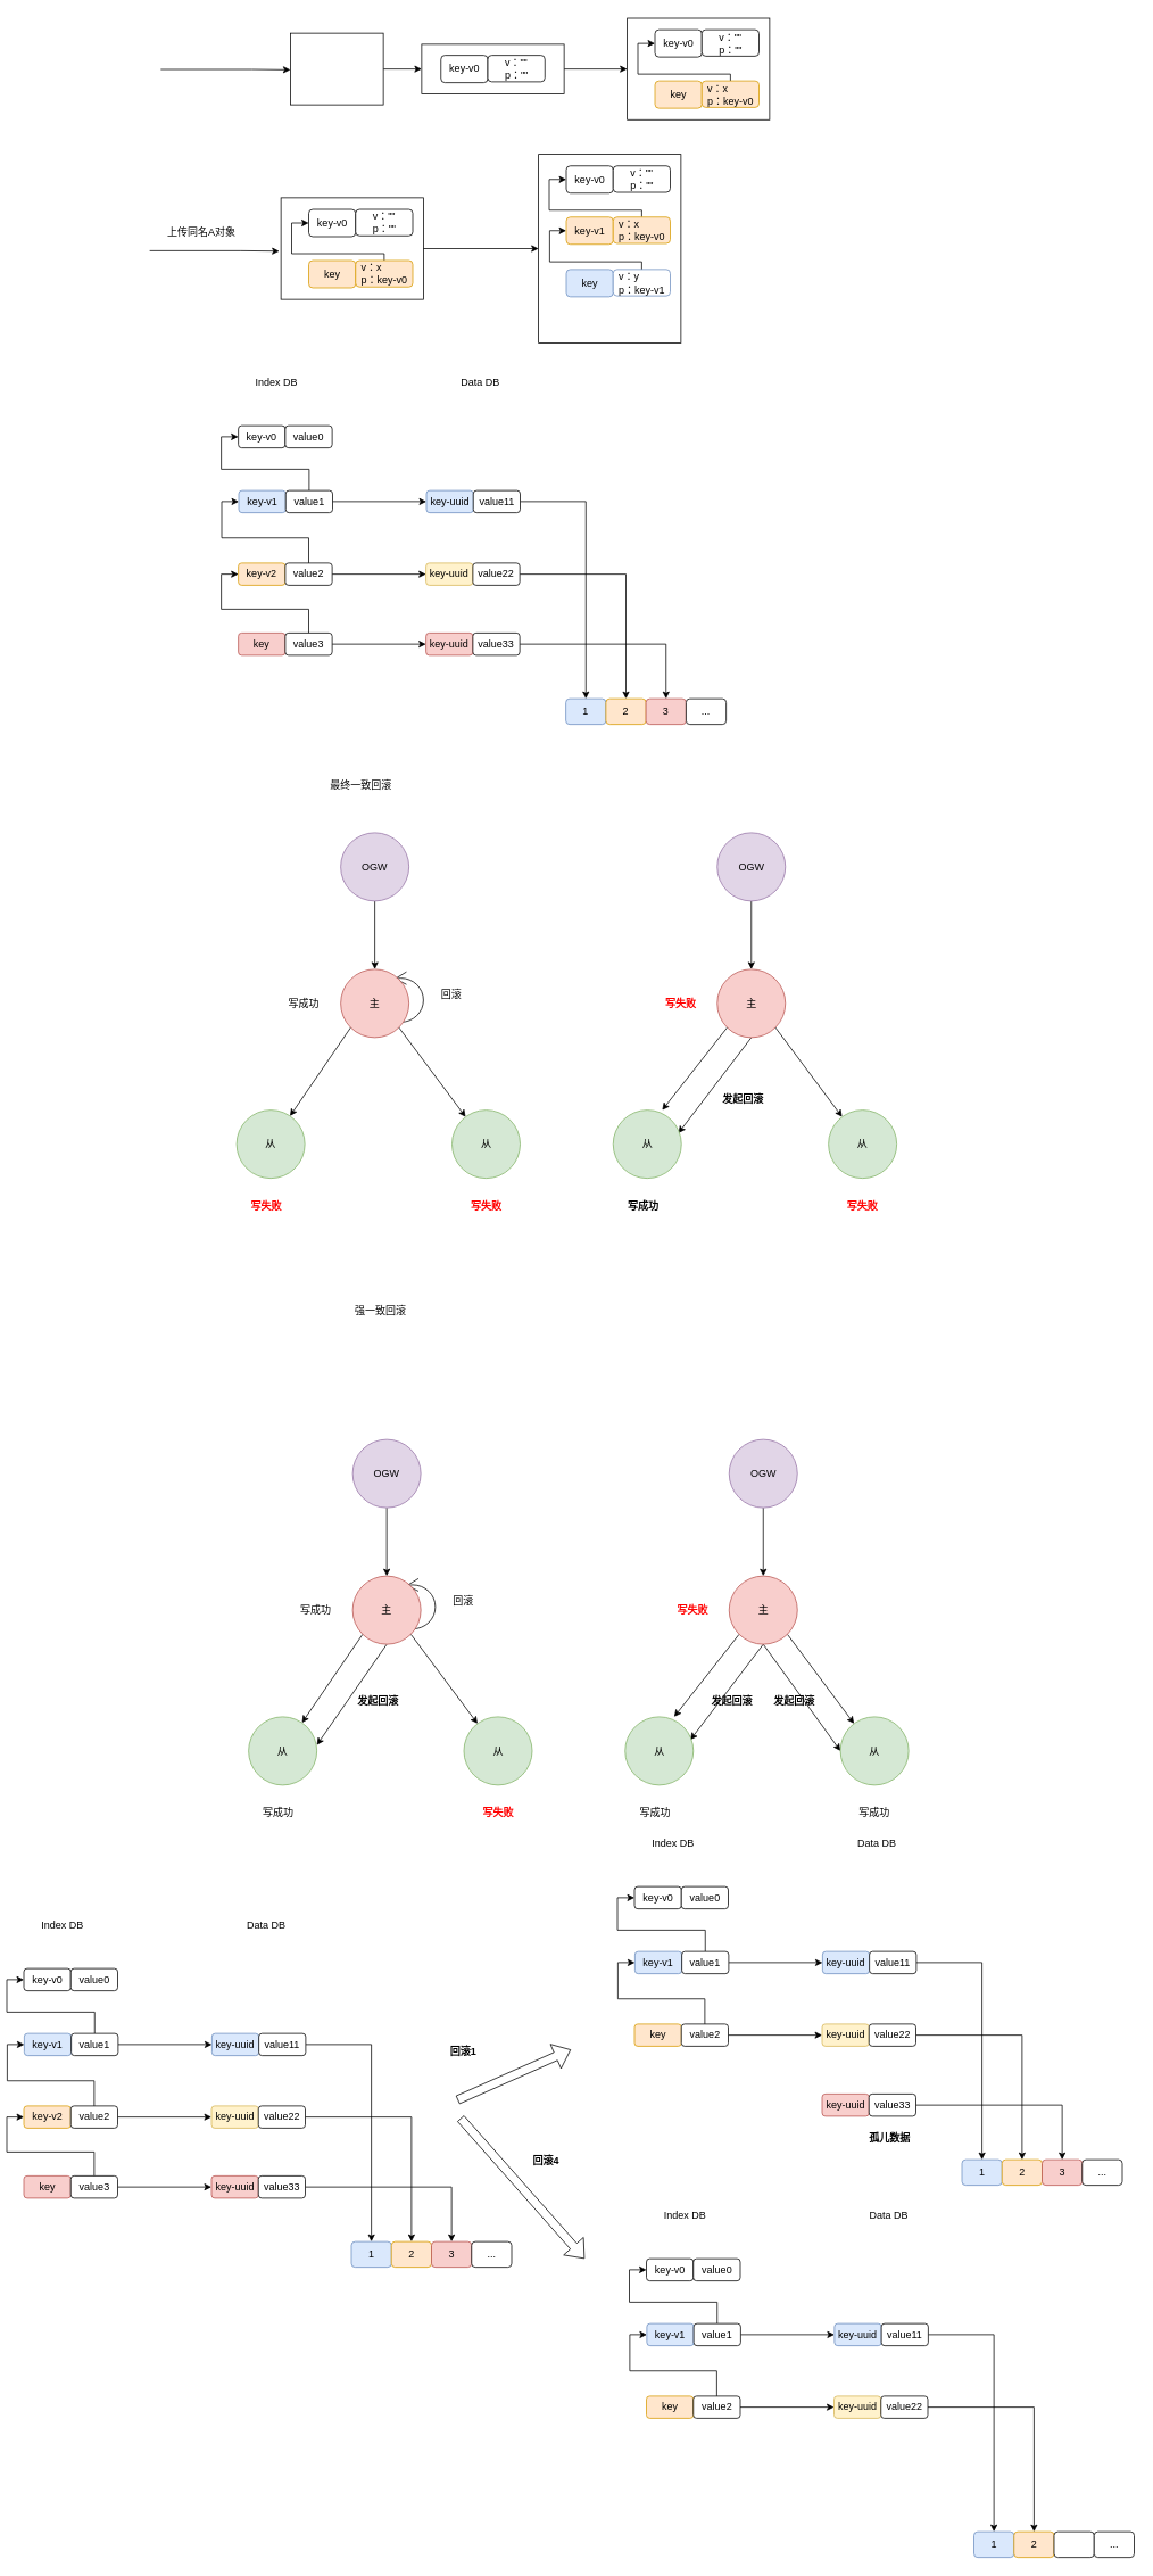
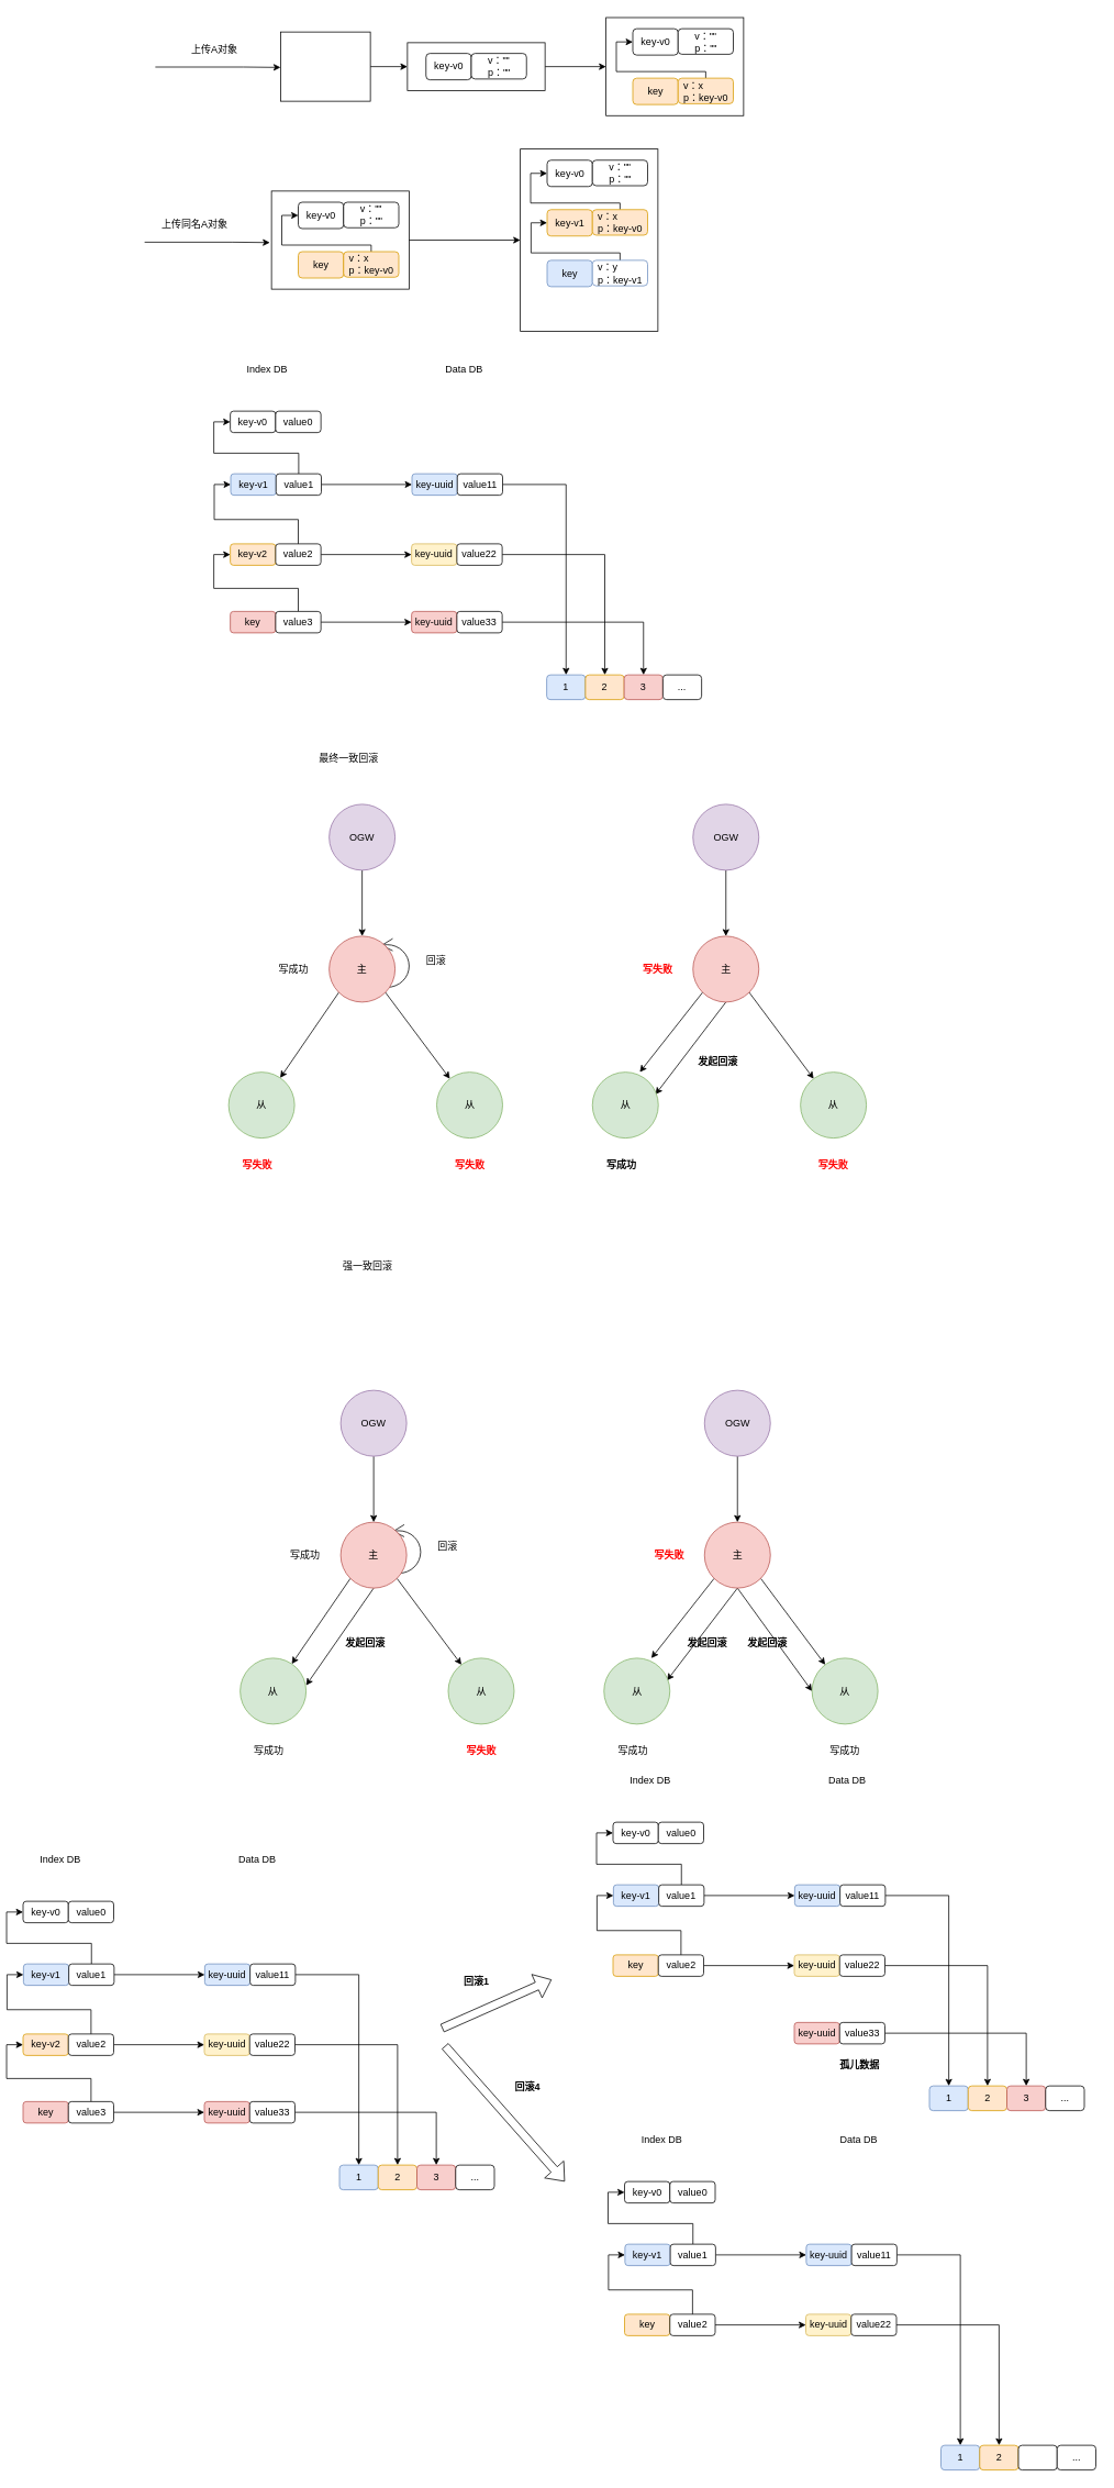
+ <mxCell id="46" value="上传A对象" style="text;html=1;strokeColor=none;fillColor=none;align=center;verticalAlign=middle;whiteSpace=wrap;rounded=0;fontColor=#000000;" parent="44" vertex="1"><mxGeometry width="60" height="30" as="geometry" /></mxCell>
- <mxCell id="177" value="&lt;b&gt;回滚1&lt;/b&gt;" style="text;html=1;strokeColor=none;fillColor=none;align=center;verticalAlign=middle;whiteSpace=wrap;rounded=0;fontColor=#000000;" vertex="1" parent="1"><mxGeometry x="505.5" y="2388" width="60" height="30" as="geometry" /></mxCell>
+ <mxCell id="177" value="&lt;b&gt;回滚1&lt;/b&gt;" style="text;html=1;strokeColor=none;fillColor=none;align=center;verticalAlign=middle;whiteSpace=wrap;rounded=0;fontColor=#000000;" vertex="1" parent="1"><mxGeometry x="540.5" y="2388" width="60" height="30" as="geometry" /></mxCell>
